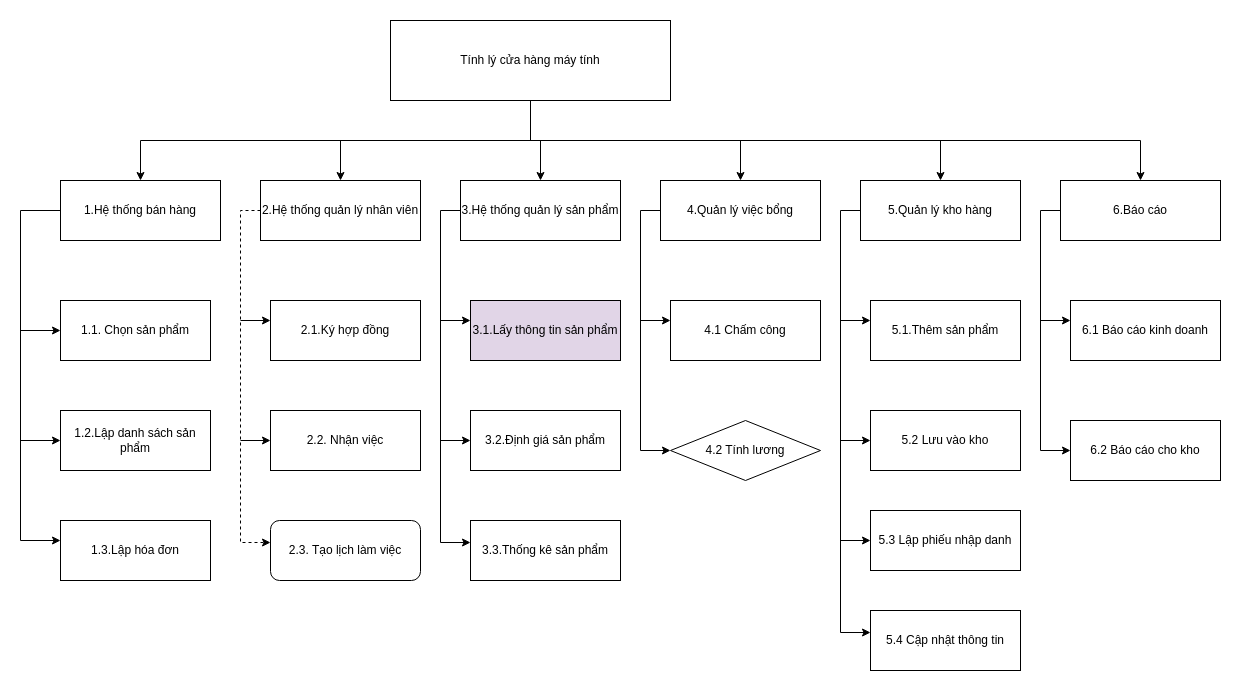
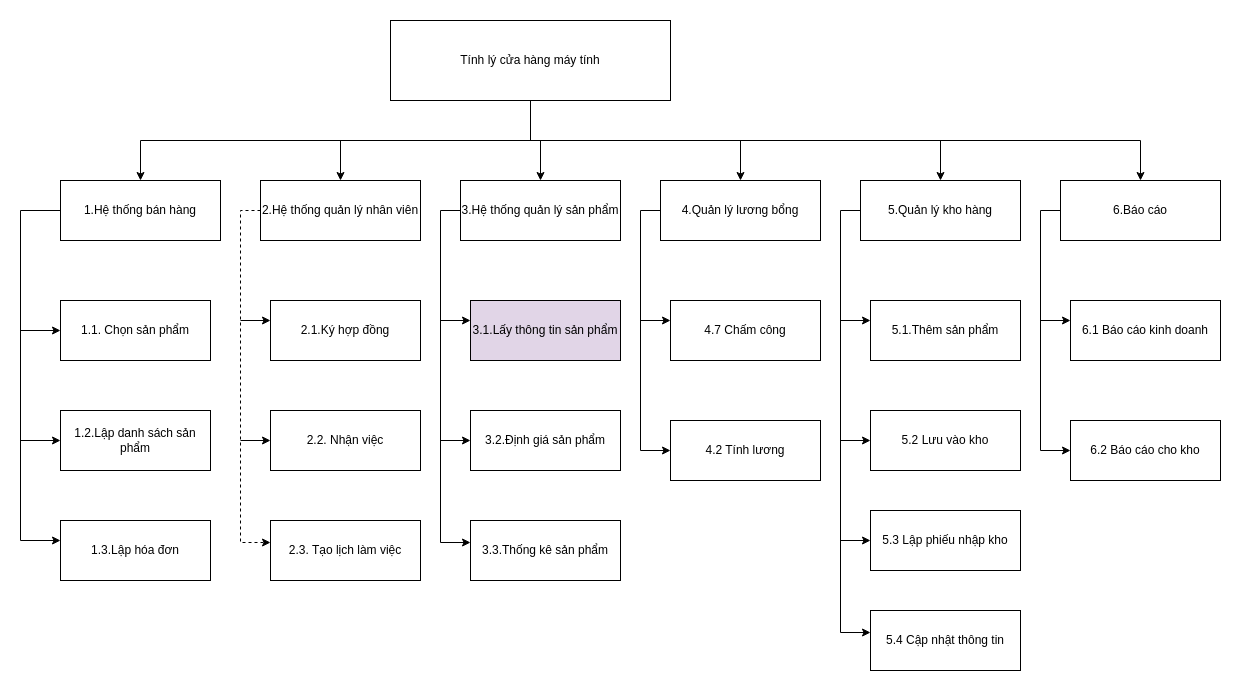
- <mxCell id="7" value="4.Quản lý việc bổng" style="rounded=0;whiteSpace=wrap;html=1;" vertex="1" parent="1"><mxGeometry x="660" y="180" width="160" height="60" as="geometry" /></mxCell>
+ <mxCell id="7" value="4.Quản lý lương bổng" style="rounded=0;whiteSpace=wrap;html=1;" vertex="1" parent="1"><mxGeometry x="660" y="180" width="160" height="60" as="geometry" /></mxCell>
- <mxCell id="37" value="4.1 Chấm công" style="rounded=0;whiteSpace=wrap;html=1;" vertex="1" parent="1"><mxGeometry x="670" y="300" width="150" height="60" as="geometry" /></mxCell>
+ <mxCell id="37" value="4.7 Chấm công" style="rounded=0;whiteSpace=wrap;html=1;" vertex="1" parent="1"><mxGeometry x="670" y="300" width="150" height="60" as="geometry" /></mxCell>
- <mxCell id="36" value="4.2 Tính lương" style="rhombus;whiteSpace=wrap;html=1;" vertex="1" parent="1"><mxGeometry x="670" y="420" width="150" height="60" as="geometry" /></mxCell>
+ <mxCell id="36" value="4.2 Tính lương" style="rounded=0;whiteSpace=wrap;html=1;" vertex="1" parent="1"><mxGeometry x="670" y="420" width="150" height="60" as="geometry" /></mxCell>
- <mxCell id="45" value="5.3 Lập phiếu nhập danh" style="rounded=0;whiteSpace=wrap;html=1;" vertex="1" parent="1"><mxGeometry x="870" y="510" width="150" height="60" as="geometry" /></mxCell>
+ <mxCell id="45" value="5.3 Lập phiếu nhập kho" style="rounded=0;whiteSpace=wrap;html=1;" vertex="1" parent="1"><mxGeometry x="870" y="510" width="150" height="60" as="geometry" /></mxCell>
- <mxCell id="24" value="2.3. Tạo lịch làm việc" style="whiteSpace=wrap;html=1;rounded=1;" vertex="1" parent="1"><mxGeometry x="270" y="520" width="150" height="60" as="geometry" /></mxCell>
+ <mxCell id="24" value="2.3. Tạo lịch làm việc" style="rounded=0;whiteSpace=wrap;html=1;" vertex="1" parent="1"><mxGeometry x="270" y="520" width="150" height="60" as="geometry" /></mxCell>
